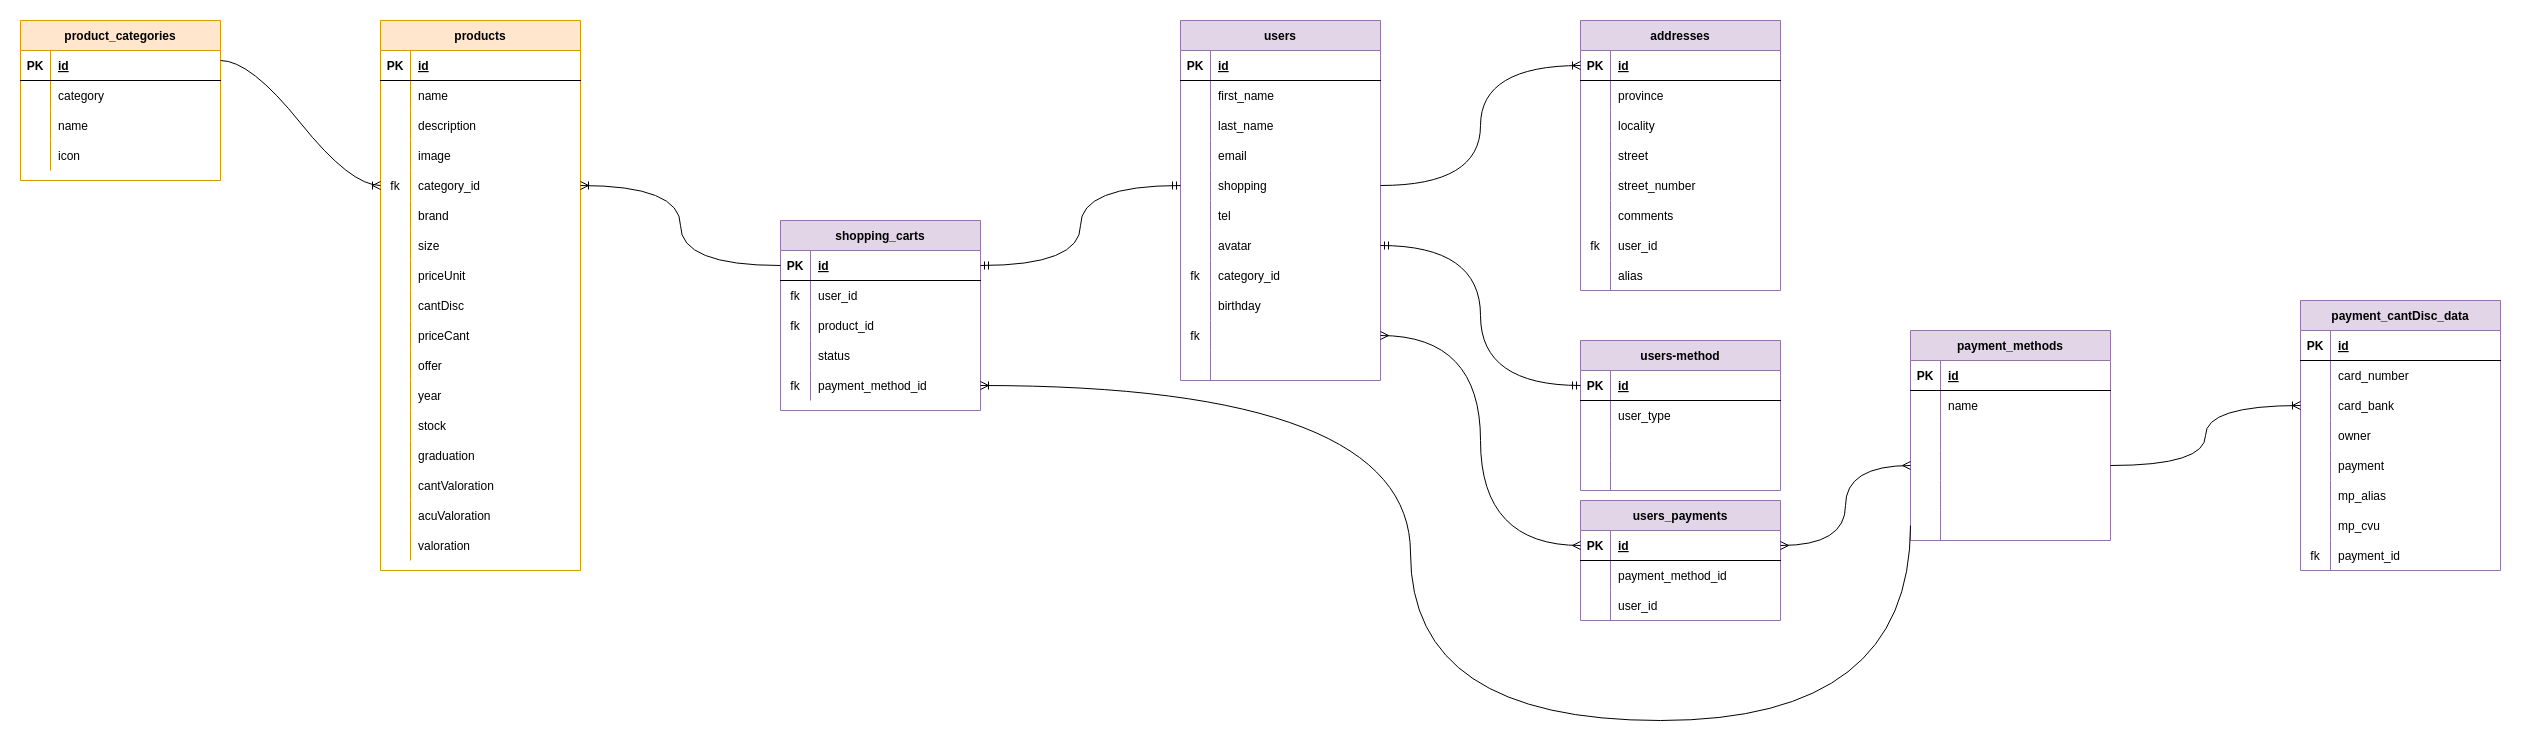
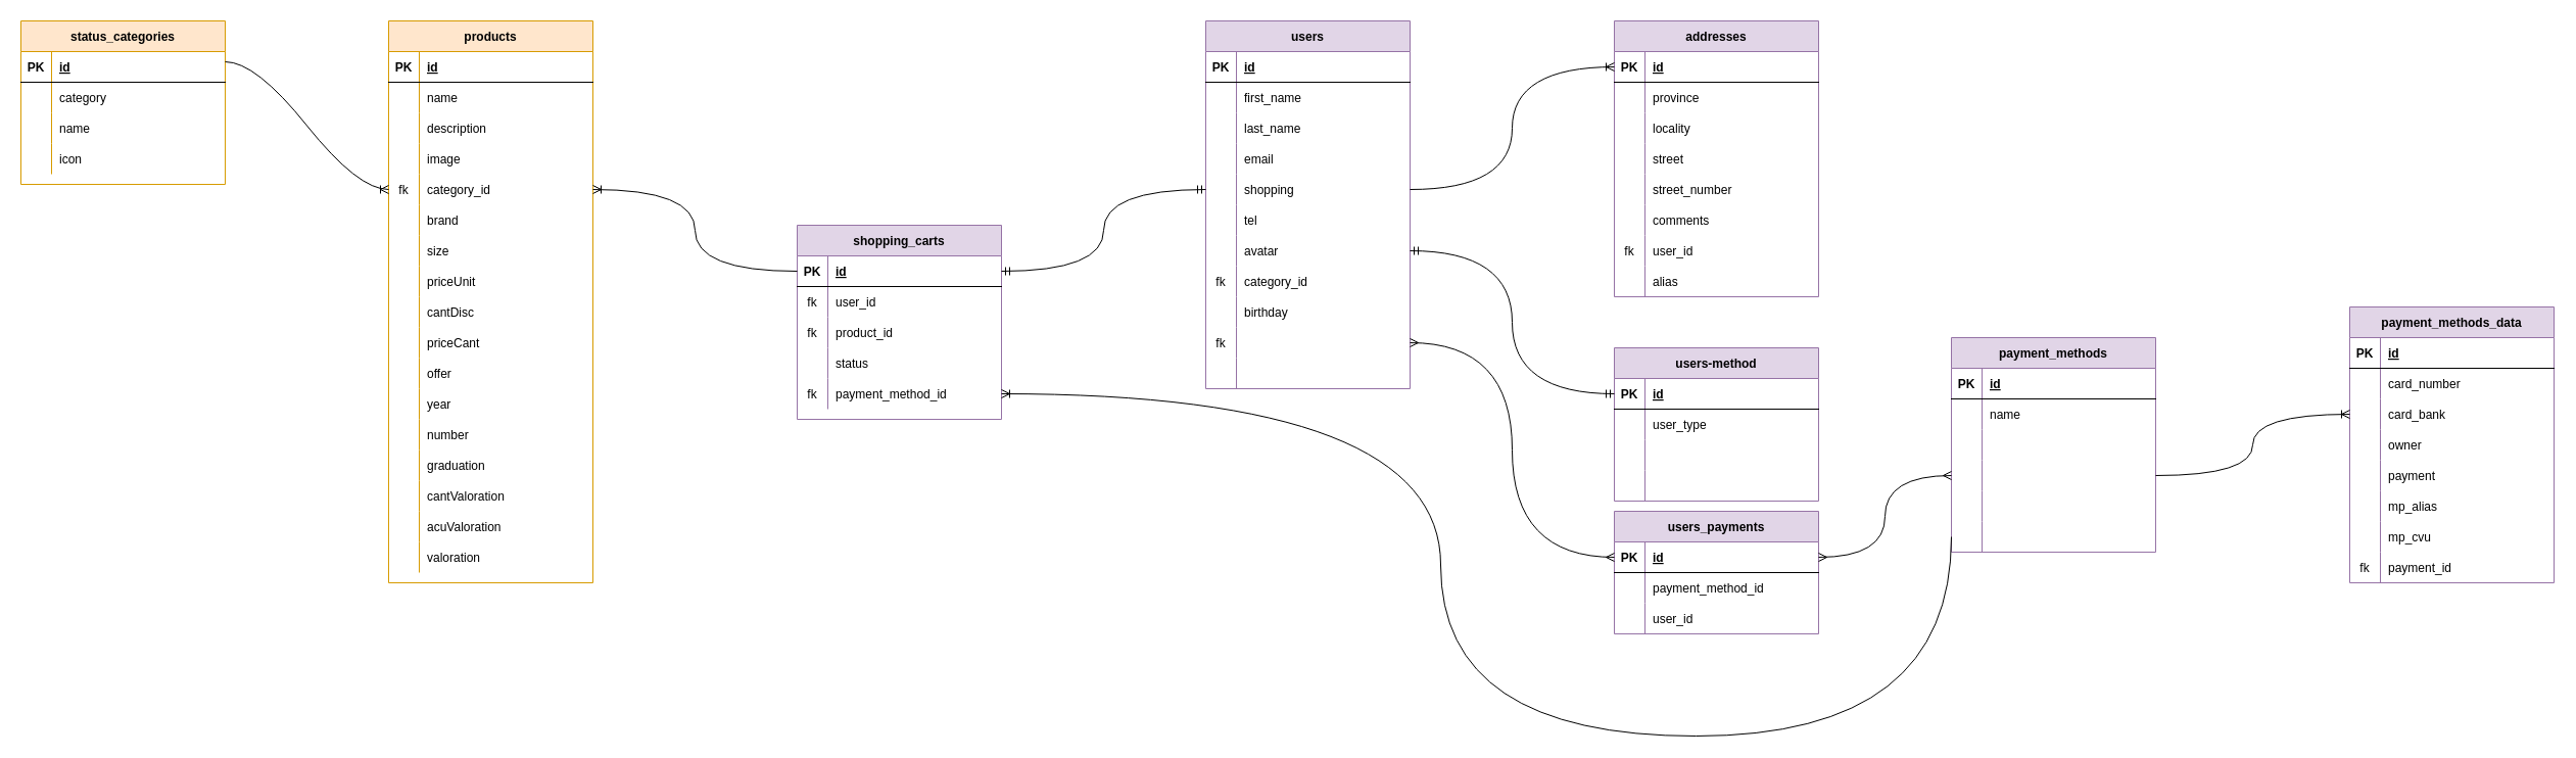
- <mxCell id="153" value="product_categories" style="shape=table;startSize=30;container=1;collapsible=1;childLayout=tableLayout;fixedRows=1;rowLines=0;fontStyle=1;align=center;resizeLast=1;fillColor=#ffe6cc;strokeColor=#d79b00;" parent="1" vertex="1"><mxGeometry x="20" y="20" width="200" height="160" as="geometry" /></mxCell>
+ <mxCell id="153" value="status_categories" style="shape=table;startSize=30;container=1;collapsible=1;childLayout=tableLayout;fixedRows=1;rowLines=0;fontStyle=1;align=center;resizeLast=1;fillColor=#ffe6cc;strokeColor=#d79b00;" parent="1" vertex="1"><mxGeometry x="20" y="20" width="200" height="160" as="geometry" /></mxCell>
- <mxCell id="170" value="payment_cantDisc_data" style="shape=table;startSize=30;container=1;collapsible=1;childLayout=tableLayout;fixedRows=1;rowLines=0;fontStyle=1;align=center;resizeLast=1;fillColor=#e1d5e7;strokeColor=#9673a6;" parent="1" vertex="1"><mxGeometry x="2300" y="300" width="200" height="270" as="geometry" /></mxCell>
+ <mxCell id="170" value="payment_methods_data" style="shape=table;startSize=30;container=1;collapsible=1;childLayout=tableLayout;fixedRows=1;rowLines=0;fontStyle=1;align=center;resizeLast=1;fillColor=#e1d5e7;strokeColor=#9673a6;" parent="1" vertex="1"><mxGeometry x="2300" y="300" width="200" height="270" as="geometry" /></mxCell>
- <mxCell id="41" value="stock" style="shape=partialRectangle;connectable=0;fillColor=none;top=0;left=0;bottom=0;right=0;align=left;spacingLeft=6;overflow=hidden;" parent="39" vertex="1"><mxGeometry x="30" width="170" height="30" as="geometry"><mxRectangle width="170" height="30" as="alternateBounds" /></mxGeometry></mxCell>
+ <mxCell id="41" value="number" style="shape=partialRectangle;connectable=0;fillColor=none;top=0;left=0;bottom=0;right=0;align=left;spacingLeft=6;overflow=hidden;" parent="39" vertex="1"><mxGeometry x="30" width="170" height="30" as="geometry"><mxRectangle width="170" height="30" as="alternateBounds" /></mxGeometry></mxCell>
